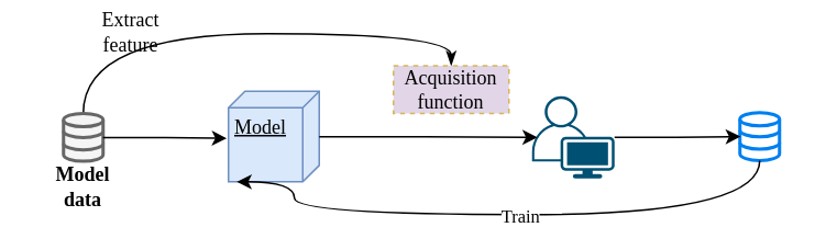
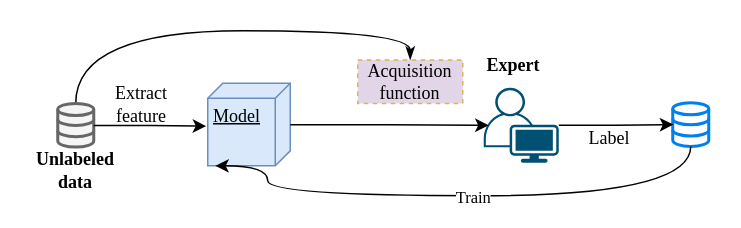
- <mxCell id="14" value="Extract&lt;div&gt;feature&lt;/div&gt;" style="text;html=1;align=center;verticalAlign=middle;whiteSpace=wrap;rounded=0;fontFamily=Times New Roman;" vertex="1" parent="1"><mxGeometry x="49" y="4" width="60" height="30" as="geometry" /></mxCell>
+ <mxCell id="14" value="Extract&lt;div&gt;feature&lt;/div&gt;" style="text;html=1;align=center;verticalAlign=middle;whiteSpace=wrap;rounded=0;fontFamily=Times New Roman;" vertex="1" parent="1"><mxGeometry x="64" y="54" width="60" height="30" as="geometry" /></mxCell>
+ <mxCell id="12" value="Expert" style="text;html=1;align=center;verticalAlign=middle;whiteSpace=wrap;rounded=0;fontFamily=Times New Roman;fontStyle=1" vertex="1" parent="1"><mxGeometry x="312" y="28" width="60" height="30" as="geometry" /></mxCell>
+ <mxCell id="13" value="Label" style="text;html=1;align=center;verticalAlign=middle;whiteSpace=wrap;rounded=0;fontFamily=Times New Roman;" vertex="1" parent="1"><mxGeometry x="376" y="77" width="60" height="30" as="geometry" /></mxCell>
- <mxCell id="11" value="Model&lt;div&gt;data&lt;/div&gt;" style="text;html=1;align=center;verticalAlign=middle;whiteSpace=wrap;rounded=0;fontFamily=Times New Roman;fontStyle=1" vertex="1" parent="1"><mxGeometry x="20" y="97.55" width="60" height="30" as="geometry" /></mxCell>
+ <mxCell id="11" value="Unlabeled&lt;div&gt;data&lt;/div&gt;" style="text;html=1;align=center;verticalAlign=middle;whiteSpace=wrap;rounded=0;fontFamily=Times New Roman;fontStyle=1" vertex="1" parent="1"><mxGeometry x="20" y="97.55" width="60" height="30" as="geometry" /></mxCell>
